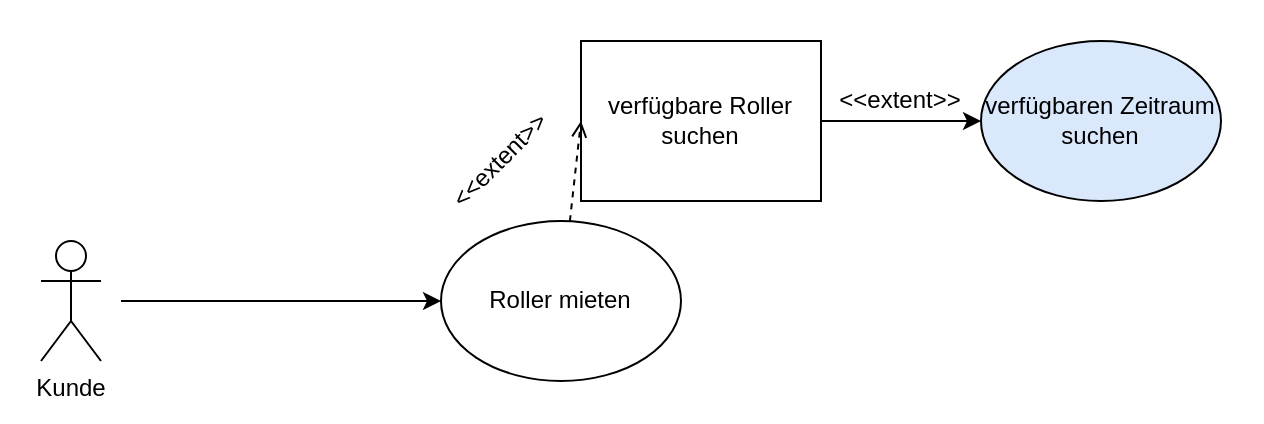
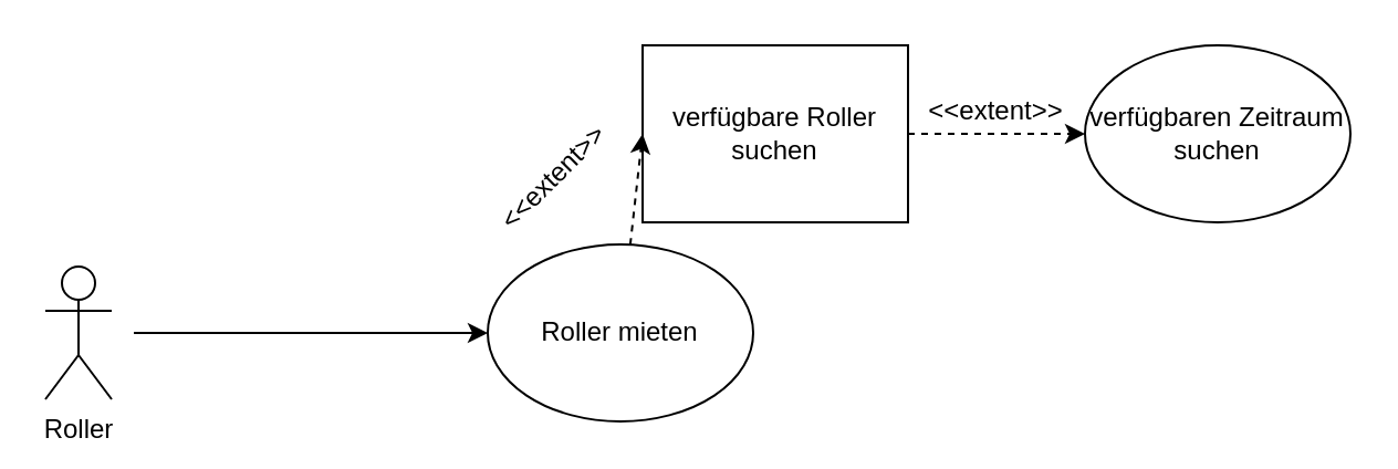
- <mxCell id="8" value="" style="endArrow=classic;html=1;entryX=0;entryY=0.5;entryDx=0;entryDy=0;dashed=0;" edge="1" parent="1" source="4" target="5"><mxGeometry width="50" height="50" relative="1" as="geometry"><mxPoint x="450" y="200" as="sourcePoint" /><mxPoint x="520.711" y="150" as="targetPoint" /></mxGeometry></mxCell>
+ <mxCell id="8" value="" style="endArrow=classic;html=1;entryX=0;entryY=0.5;entryDx=0;entryDy=0;dashed=1;" edge="1" parent="1" source="4" target="5"><mxGeometry width="50" height="50" relative="1" as="geometry"><mxPoint x="450" y="200" as="sourcePoint" /><mxPoint x="520.711" y="150" as="targetPoint" /></mxGeometry></mxCell>
- <mxCell id="5" value="verfügbaren Zeitraum suchen" style="ellipse;whiteSpace=wrap;html=1;fillColor=#dae8fc;" vertex="1" parent="1"><mxGeometry x="490" y="20" width="120" height="80" as="geometry" /></mxCell>
+ <mxCell id="5" value="verfügbaren Zeitraum suchen" style="ellipse;whiteSpace=wrap;html=1;" vertex="1" parent="1"><mxGeometry x="490" y="20" width="120" height="80" as="geometry" /></mxCell>
- <mxCell id="7" value="" style="endArrow=open;html=1;entryX=0;entryY=0.5;entryDx=0;entryDy=0;dashed=1;" edge="1" parent="1" source="3" target="4"><mxGeometry width="50" height="50" relative="1" as="geometry"><mxPoint x="250" y="200" as="sourcePoint" /><mxPoint x="320.711" y="150" as="targetPoint" /></mxGeometry></mxCell>
+ <mxCell id="7" value="" style="endArrow=classic;html=1;entryX=0;entryY=0.5;entryDx=0;entryDy=0;dashed=1;" edge="1" parent="1" source="3" target="4"><mxGeometry width="50" height="50" relative="1" as="geometry"><mxPoint x="250" y="200" as="sourcePoint" /><mxPoint x="320.711" y="150" as="targetPoint" /></mxGeometry></mxCell>
- <mxCell id="2" value="Kunde" style="shape=umlActor;verticalLabelPosition=bottom;labelBackgroundColor=#ffffff;verticalAlign=top;html=1;outlineConnect=0;" vertex="1" parent="1"><mxGeometry x="20" y="120" width="30" height="60" as="geometry" /></mxCell>
+ <mxCell id="2" value="Roller" style="shape=umlActor;verticalLabelPosition=bottom;labelBackgroundColor=#ffffff;verticalAlign=top;html=1;outlineConnect=0;" vertex="1" parent="1"><mxGeometry x="20" y="120" width="30" height="60" as="geometry" /></mxCell>
